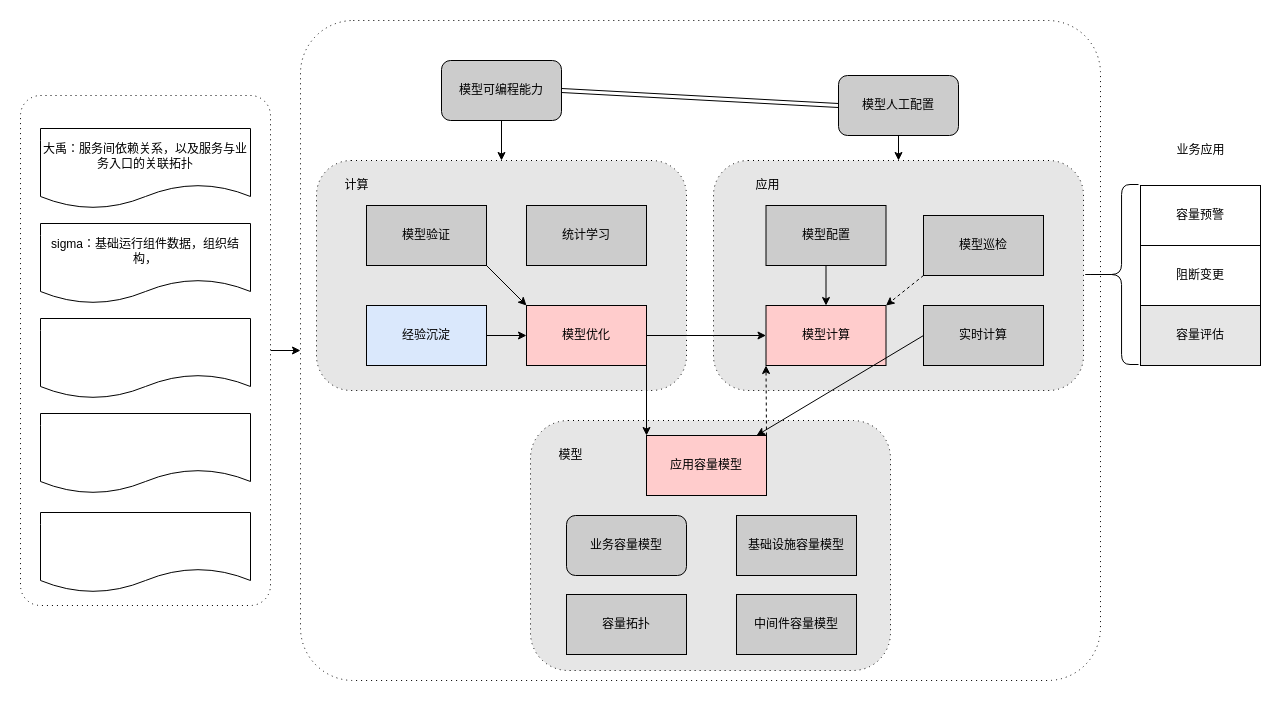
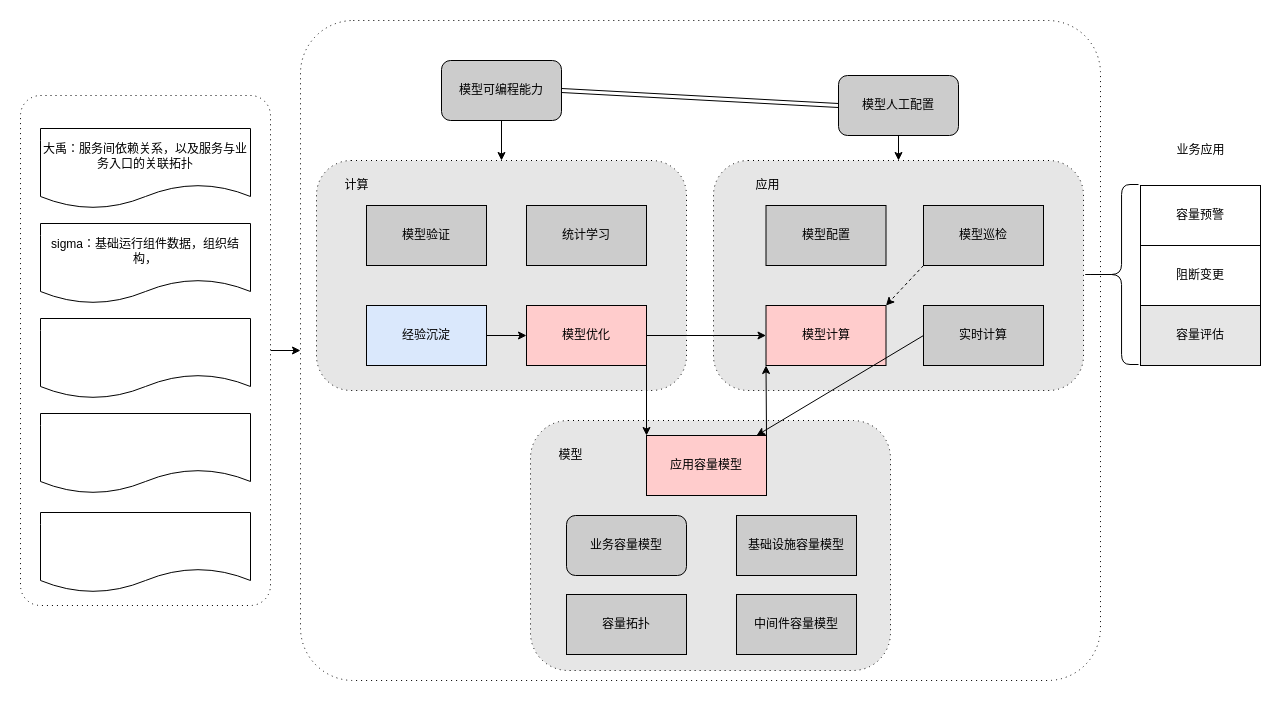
- <mxCell id="18" value="模型巡检" style="rounded=0;whiteSpace=wrap;html=1;fillColor=#CCCCCC;" vertex="1" parent="1"><mxGeometry x="923" y="215" width="120" height="60" as="geometry" /></mxCell>
+ <mxCell id="18" value="模型巡检" style="rounded=0;whiteSpace=wrap;html=1;fillColor=#CCCCCC;" vertex="1" parent="1"><mxGeometry x="923" y="205" width="120" height="60" as="geometry" /></mxCell>
- <mxCell id="8" style="rounded=0;orthogonalLoop=1;jettySize=auto;html=1;exitX=1;exitY=1;exitDx=0;exitDy=0;entryX=0;entryY=0;entryDx=0;entryDy=0;fillColor=#CCCCCC;" edge="1" parent="1" source="9" target="14"><mxGeometry relative="1" as="geometry" /></mxCell>
- <mxCell id="23" style="edgeStyle=none;rounded=0;orthogonalLoop=1;jettySize=auto;html=1;exitX=0.5;exitY=1;exitDx=0;exitDy=0;entryX=0.5;entryY=0;entryDx=0;entryDy=0;fillColor=#CCCCCC;" edge="1" parent="1" source="24" target="16"><mxGeometry relative="1" as="geometry" /></mxCell>
- <mxCell id="35" style="edgeStyle=none;rounded=0;orthogonalLoop=1;jettySize=auto;html=1;exitX=1;exitY=0;exitDx=0;exitDy=0;entryX=0;entryY=1;entryDx=0;entryDy=0;fillColor=#CCCCCC;dashed=1;" edge="1" parent="1" source="36" target="16"><mxGeometry relative="1" as="geometry" /></mxCell>
+ <mxCell id="35" style="edgeStyle=none;rounded=0;orthogonalLoop=1;jettySize=auto;html=1;exitX=1;exitY=0;exitDx=0;exitDy=0;entryX=0;entryY=1;entryDx=0;entryDy=0;fillColor=#CCCCCC;" edge="1" parent="1" source="36" target="16"><mxGeometry relative="1" as="geometry" /></mxCell>
